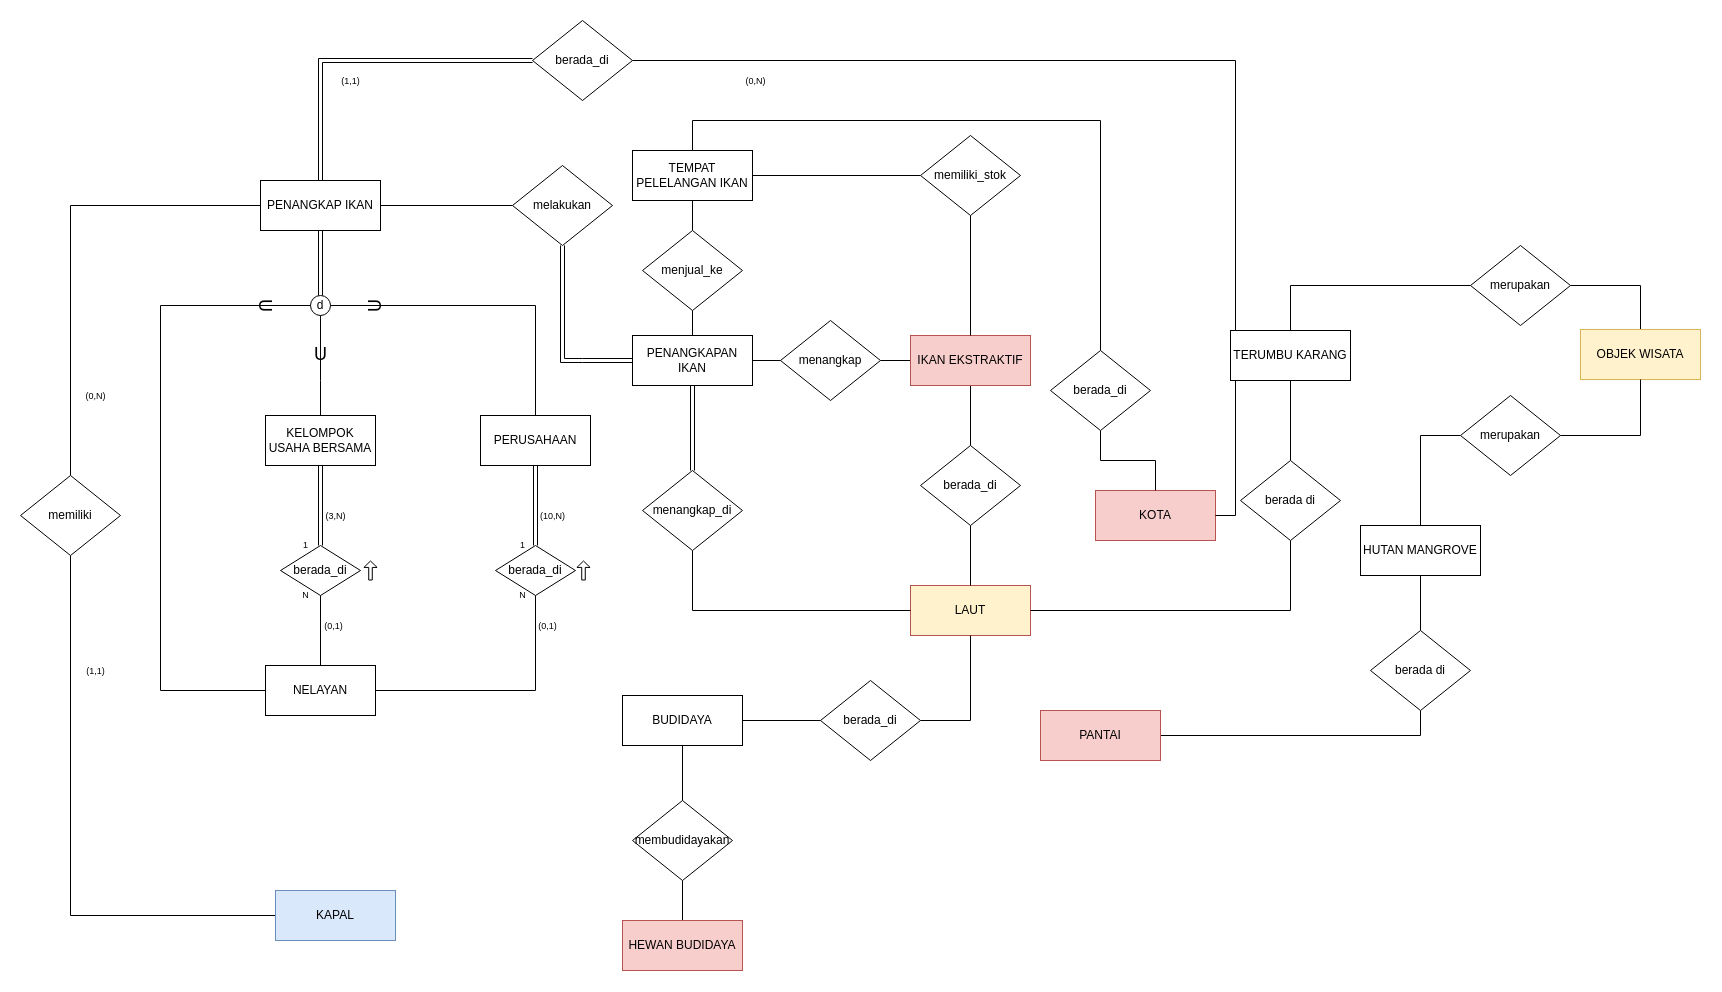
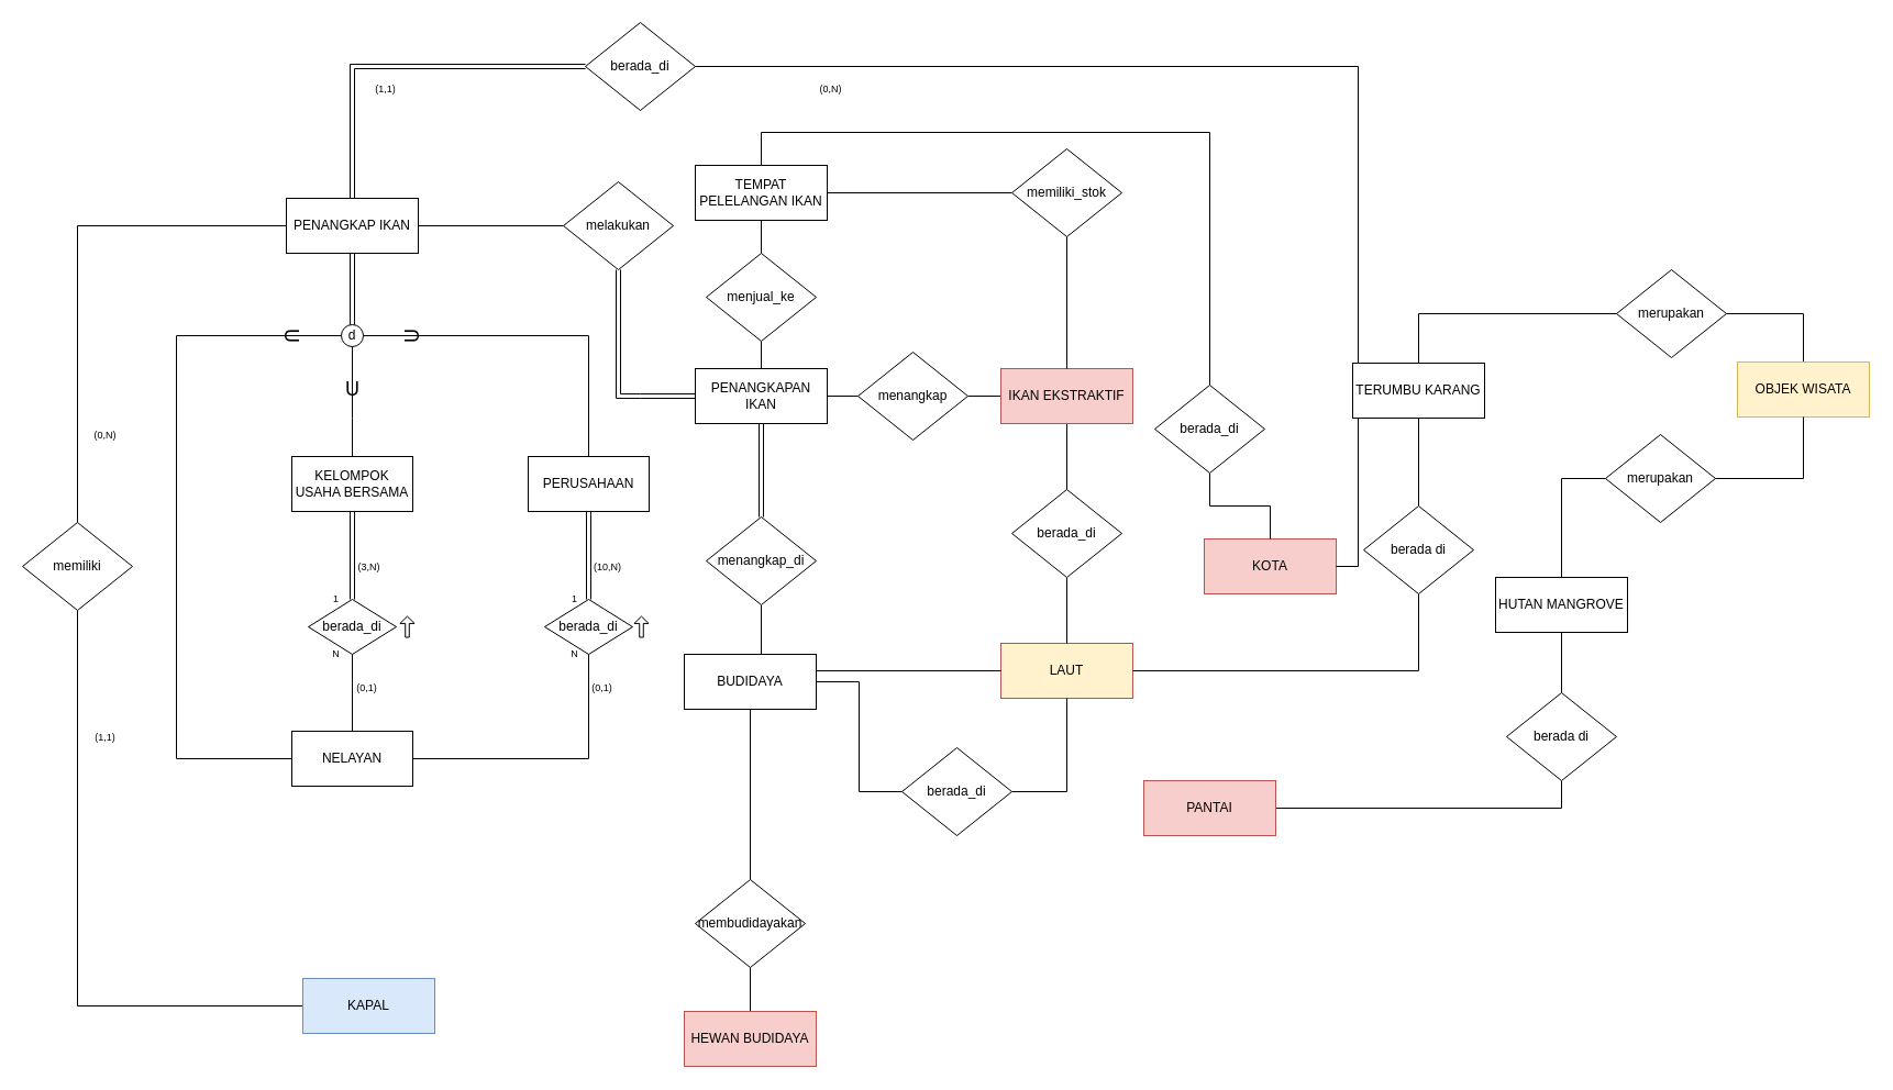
- <mxCell id="86" value="BUDIDAYA" style="whiteSpace=wrap;html=1;align=center;" vertex="1" parent="1"><mxGeometry x="622" y="695" width="120" height="50" as="geometry" /></mxCell>
+ <mxCell id="86" value="BUDIDAYA" style="whiteSpace=wrap;html=1;align=center;" vertex="1" parent="1"><mxGeometry x="622" y="595" width="120" height="50" as="geometry" /></mxCell>
